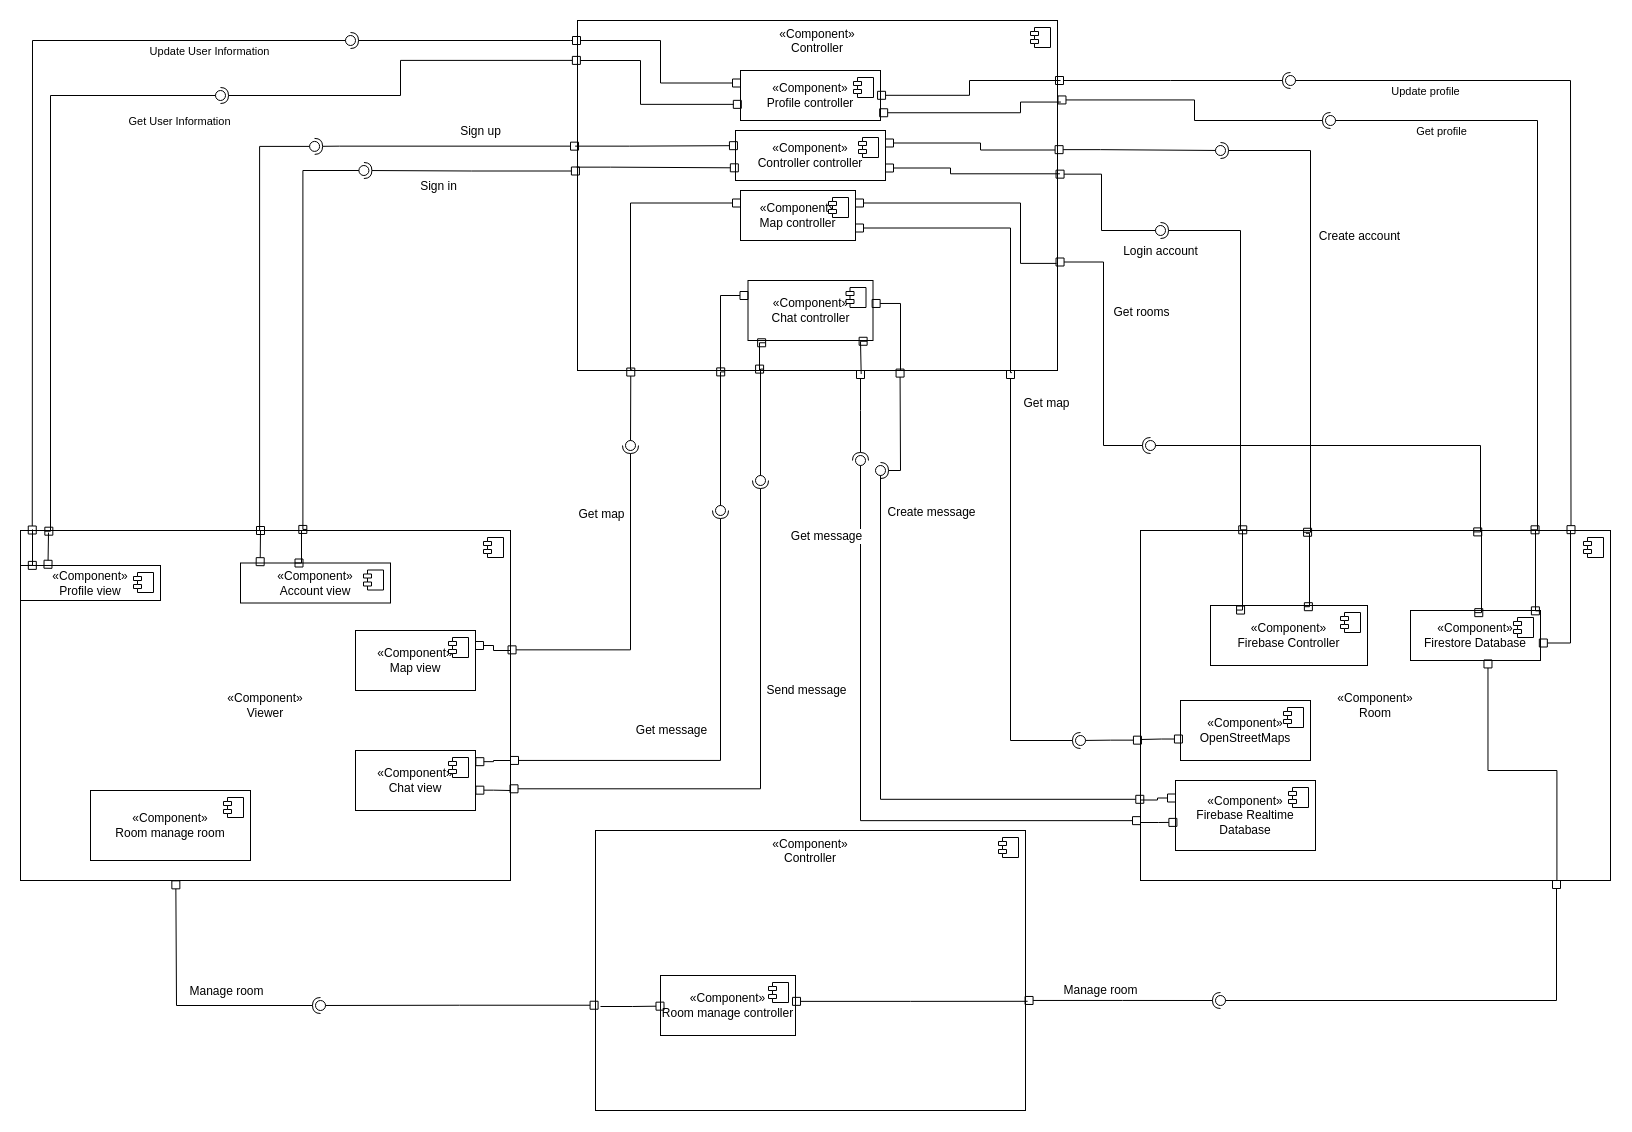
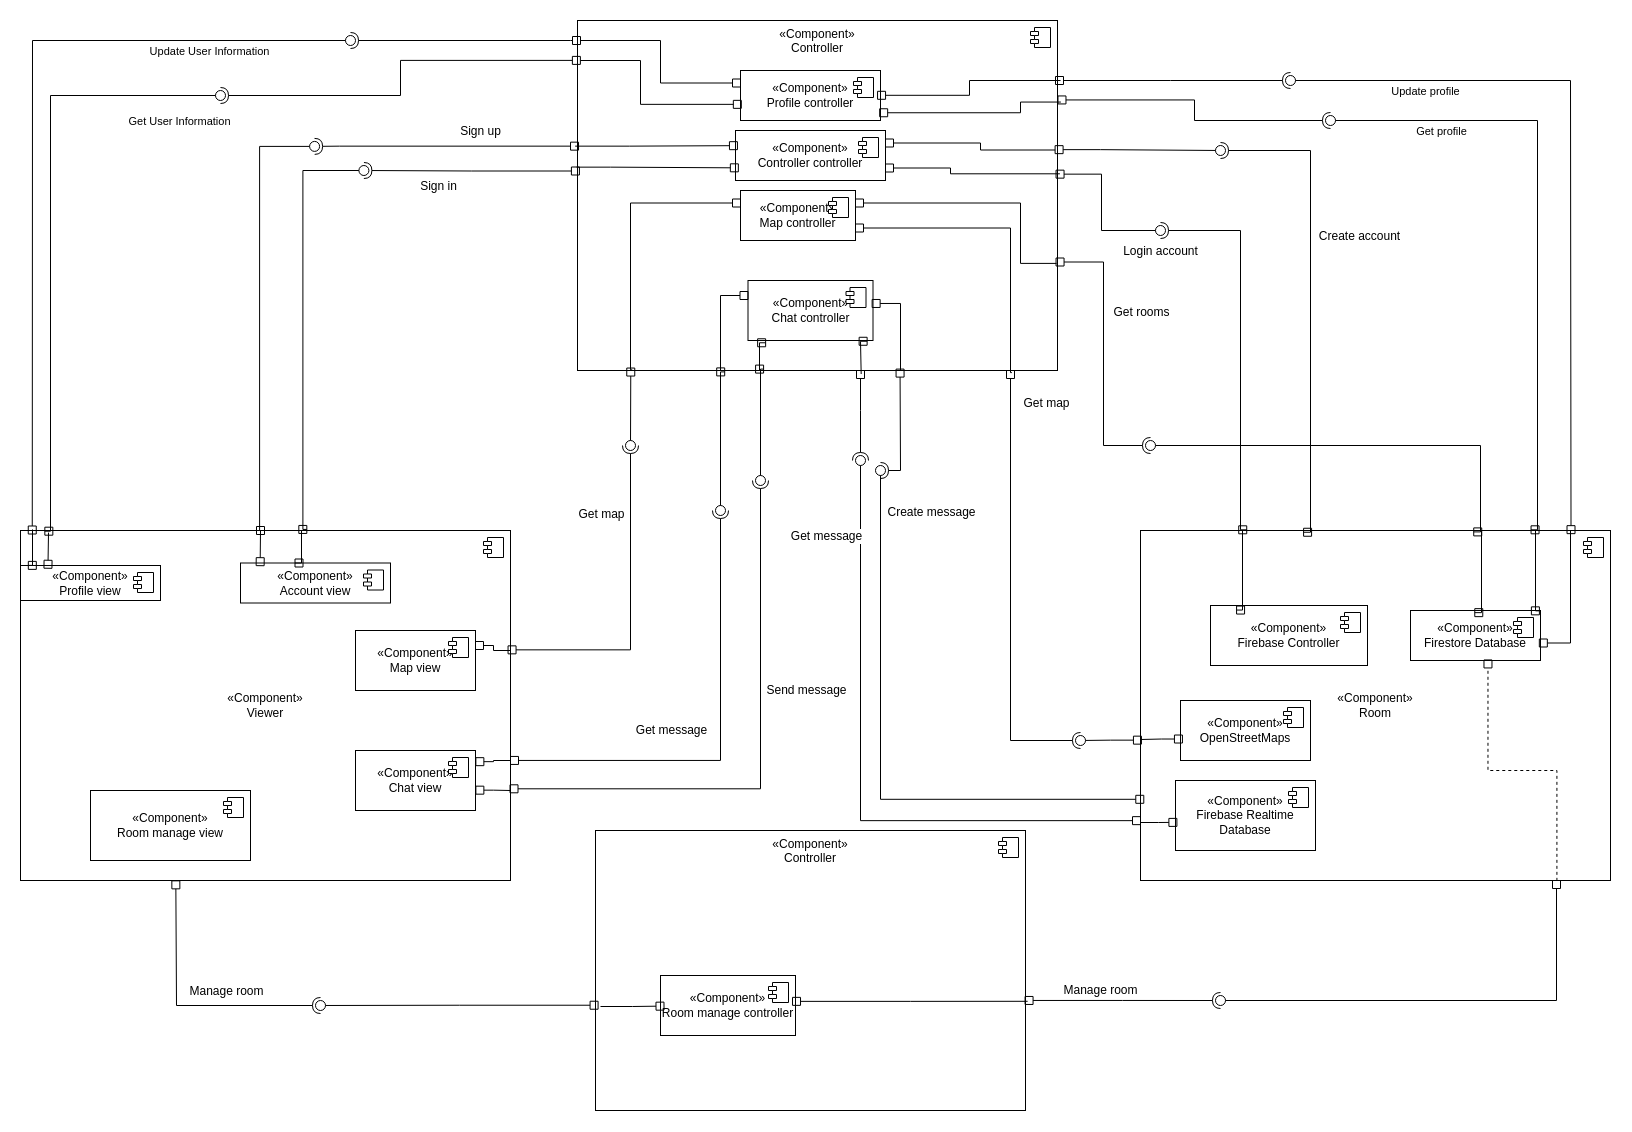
- <mxCell id="69" value="" style="endArrow=none;html=1;rounded=0;strokeColor=default;align=center;verticalAlign=middle;fontFamily=Helvetica;fontSize=12;fontColor=default;labelBackgroundColor=default;edgeStyle=elbowEdgeStyle;exitX=0.649;exitY=0.02;exitDx=0;exitDy=0;exitPerimeter=0;entryX=0.352;entryY=0.008;entryDx=0;entryDy=0;entryPerimeter=0;startArrow=box;startFill=0;" edge="1" parent="1" source="56" target="4"><mxGeometry width="50" height="50" relative="1" as="geometry"><mxPoint x="970" y="560" as="sourcePoint" /><mxPoint x="1020" y="510" as="targetPoint" /></mxGeometry></mxCell>
- <mxCell id="141" value="" style="endArrow=box;html=1;rounded=0;strokeColor=default;align=center;verticalAlign=middle;fontFamily=Helvetica;fontSize=12;fontColor=default;labelBackgroundColor=default;exitX=0.886;exitY=1.001;exitDx=0;exitDy=0;exitPerimeter=0;entryX=0.596;entryY=0.989;entryDx=0;entryDy=0;entryPerimeter=0;edgeStyle=elbowEdgeStyle;elbow=vertical;endFill=0;" edge="1" parent="1" source="4" target="36"><mxGeometry width="50" height="50" relative="1" as="geometry"><mxPoint x="1480" y="810" as="sourcePoint" /><mxPoint x="1530" y="760" as="targetPoint" /></mxGeometry></mxCell>
+ <mxCell id="141" value="" style="endArrow=box;html=1;rounded=0;strokeColor=default;align=center;verticalAlign=middle;fontFamily=Helvetica;fontSize=12;fontColor=default;labelBackgroundColor=default;exitX=0.886;exitY=1.001;exitDx=0;exitDy=0;exitPerimeter=0;entryX=0.596;entryY=0.989;entryDx=0;entryDy=0;entryPerimeter=0;edgeStyle=elbowEdgeStyle;elbow=vertical;endFill=0;dashed=1;" edge="1" parent="1" source="4" target="36"><mxGeometry width="50" height="50" relative="1" as="geometry"><mxPoint x="1480" y="810" as="sourcePoint" /><mxPoint x="1530" y="760" as="targetPoint" /></mxGeometry></mxCell>
- <mxCell id="122" value="" style="endArrow=box;html=1;rounded=0;strokeColor=default;align=center;verticalAlign=middle;fontFamily=Helvetica;fontSize=12;fontColor=default;labelBackgroundColor=default;edgeStyle=elbowEdgeStyle;endFill=0;entryX=0;entryY=0.25;entryDx=0;entryDy=0;exitX=-0.001;exitY=0.77;exitDx=0;exitDy=0;exitPerimeter=0;" edge="1" parent="1" source="4" target="120"><mxGeometry width="50" height="50" relative="1" as="geometry"><mxPoint x="930" y="780" as="sourcePoint" /><mxPoint x="980" y="730" as="targetPoint" /></mxGeometry></mxCell>
- <mxCell id="124" value="«Component»&lt;br&gt;Room manage room" style="html=1;dropTarget=0;whiteSpace=wrap;strokeColor=default;align=center;verticalAlign=middle;fontFamily=Helvetica;fontSize=12;fontColor=default;fillColor=default;" vertex="1" parent="1"><mxGeometry x="90" y="790" width="160" height="70" as="geometry" /></mxCell>
+ <mxCell id="124" value="«Component»&lt;br&gt;Room manage view" style="html=1;dropTarget=0;whiteSpace=wrap;strokeColor=default;align=center;verticalAlign=middle;fontFamily=Helvetica;fontSize=12;fontColor=default;fillColor=default;" vertex="1" parent="1"><mxGeometry x="90" y="790" width="160" height="70" as="geometry" /></mxCell>
